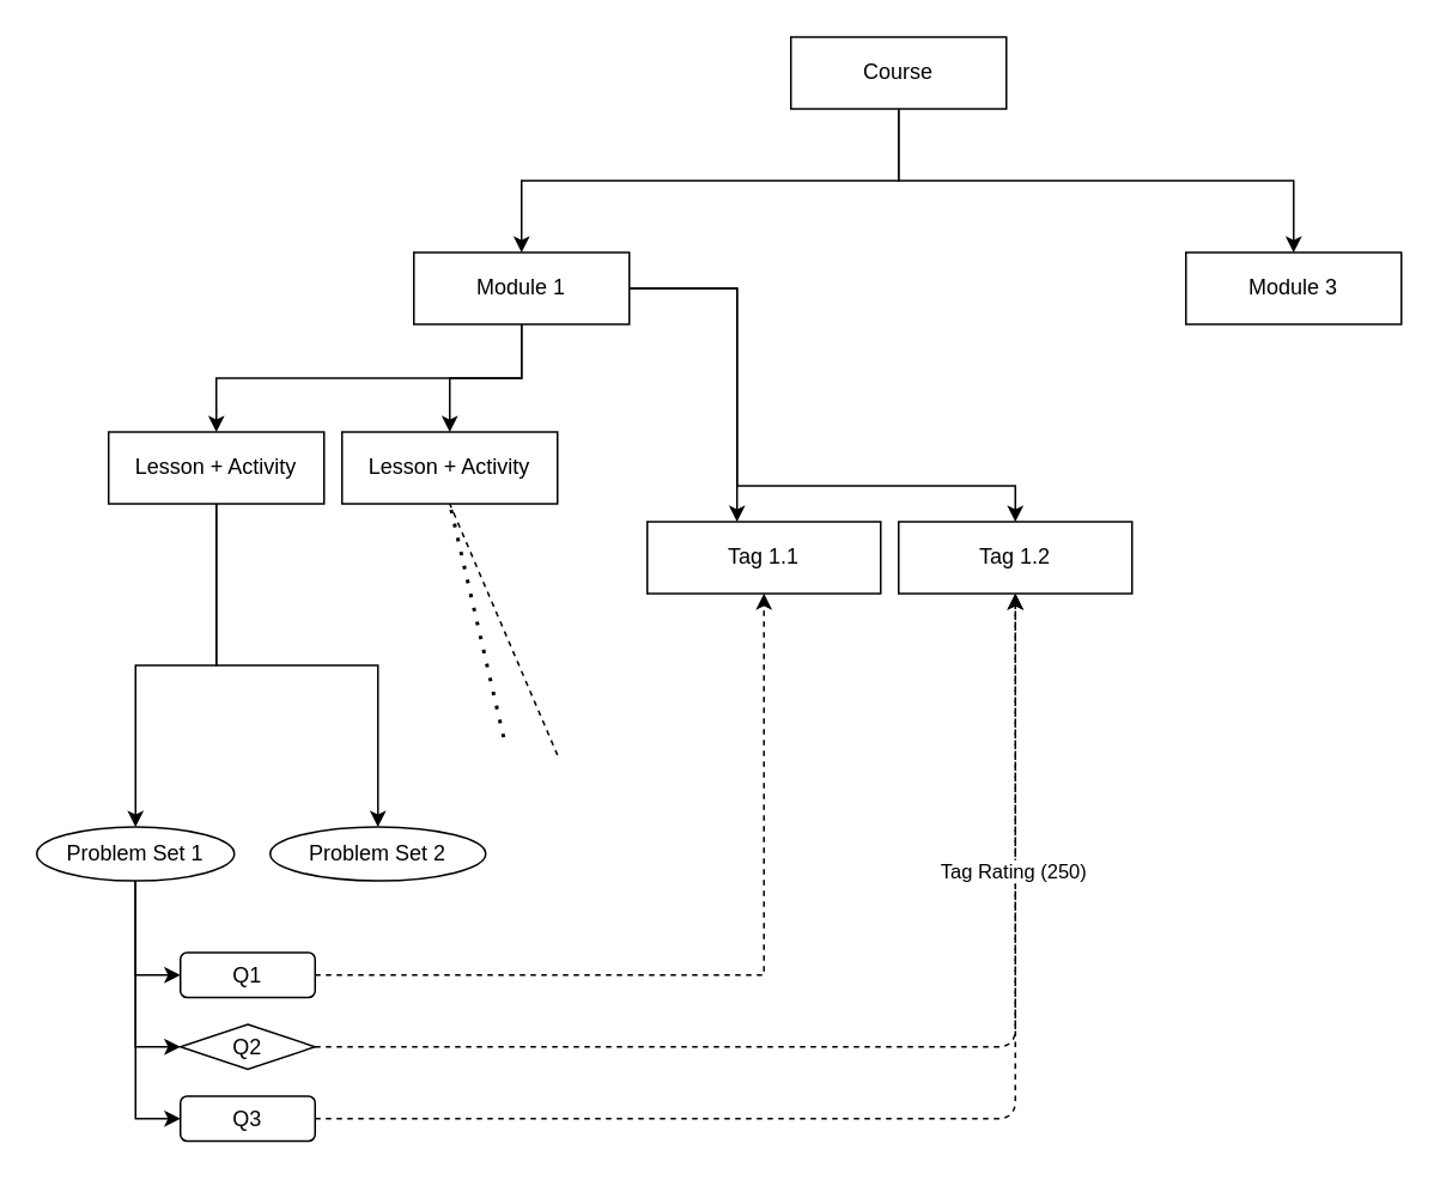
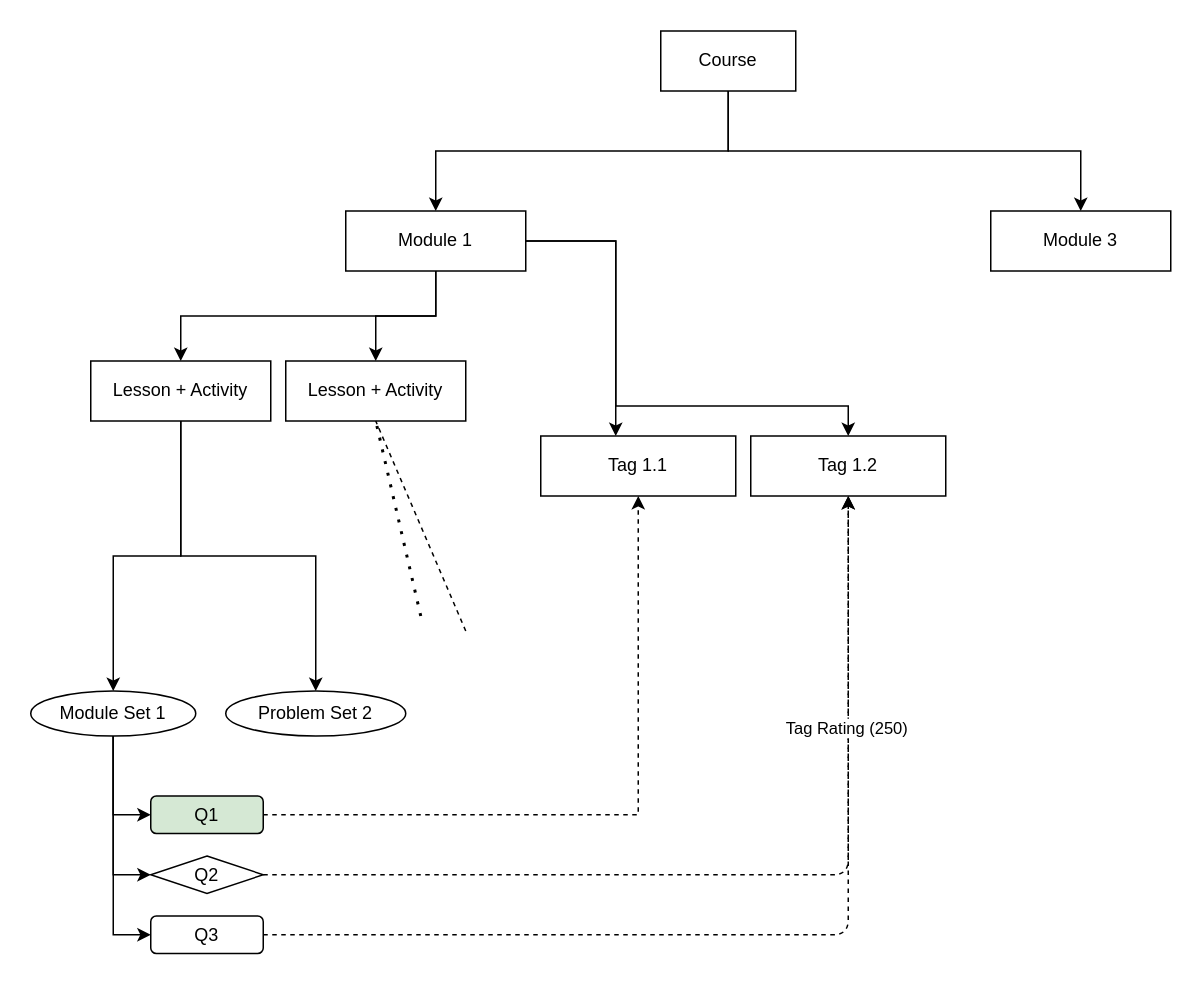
- <mxCell id="4" value="Course" style="whiteSpace=wrap;html=1;align=center;treeFolding=1;treeMoving=1;newEdgeStyle={&quot;edgeStyle&quot;:&quot;elbowEdgeStyle&quot;,&quot;startArrow&quot;:&quot;none&quot;,&quot;endArrow&quot;:&quot;none&quot;};" parent="1" vertex="1"><mxGeometry x="440" y="20" width="120" height="40" as="geometry" /></mxCell>
+ <mxCell id="4" value="Course" style="whiteSpace=wrap;html=1;align=center;treeFolding=1;treeMoving=1;newEdgeStyle={&quot;edgeStyle&quot;:&quot;elbowEdgeStyle&quot;,&quot;startArrow&quot;:&quot;none&quot;,&quot;endArrow&quot;:&quot;none&quot;};" parent="1" vertex="1"><mxGeometry x="440" y="20" width="90" height="40" as="geometry" /></mxCell>
- <mxCell id="17" value="Problem Set 1" style="ellipse;whiteSpace=wrap;html=1;" parent="1" vertex="1"><mxGeometry y="460" width="110" height="30" as="geometry" x="20" /></mxCell>
+ <mxCell id="17" value="Module Set 1" style="ellipse;whiteSpace=wrap;html=1;" parent="1" vertex="1"><mxGeometry y="460" width="110" height="30" as="geometry" x="20" /></mxCell>
- <mxCell id="21" value="Q1" style="rounded=1;whiteSpace=wrap;html=1;" parent="1" vertex="1"><mxGeometry x="100" y="530" width="75" height="25" as="geometry" /></mxCell>
+ <mxCell id="21" value="Q1" style="rounded=1;whiteSpace=wrap;html=1;fillColor=#d5e8d4;" parent="1" vertex="1"><mxGeometry x="100" y="530" width="75" height="25" as="geometry" /></mxCell>
